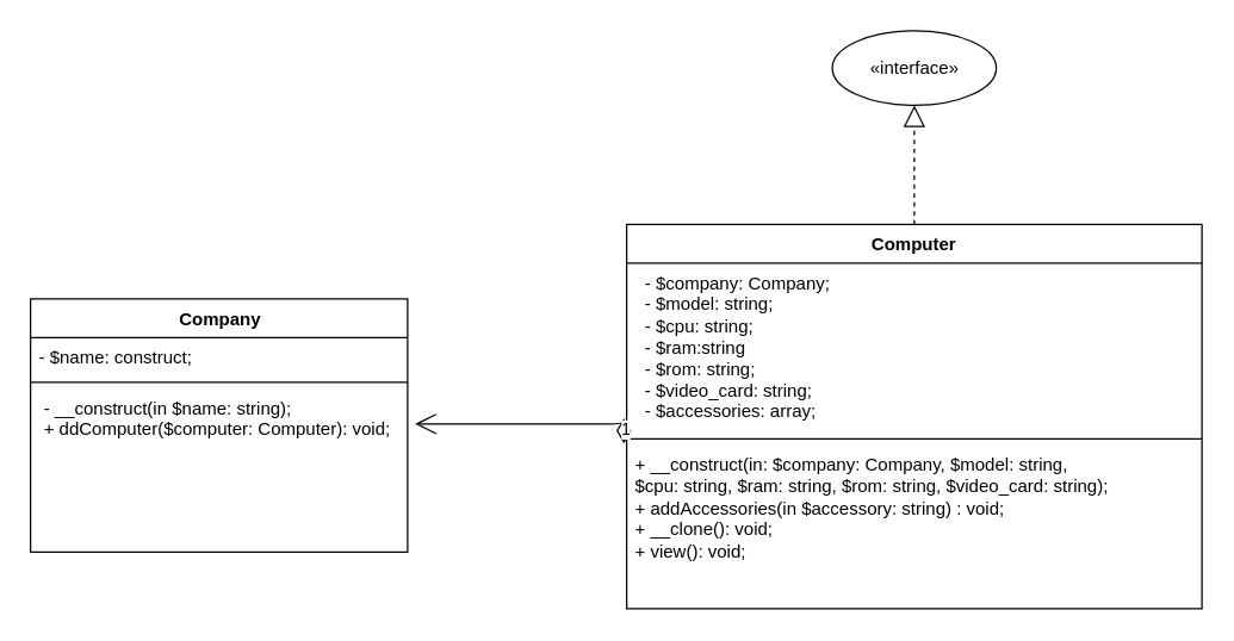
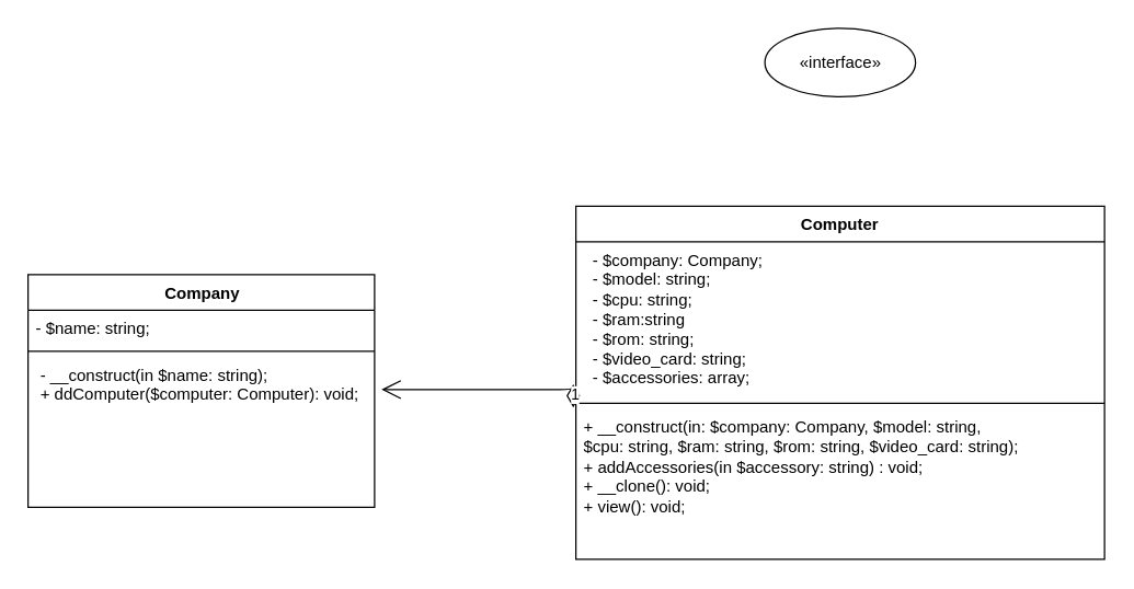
- <mxCell id="11" value="" style="endArrow=block;dashed=1;endFill=0;endSize=12;html=1;entryX=0.5;entryY=1;entryDx=0;entryDy=0;exitX=0.5;exitY=0;exitDx=0;exitDy=0;" parent="1" source="3" target="2" edge="1"><mxGeometry width="160" relative="1" as="geometry"><mxPoint x="450" y="130" as="sourcePoint" /><mxPoint x="610" y="130" as="targetPoint" /></mxGeometry></mxCell>
- <mxCell id="8" value="- $name: construct;" style="text;strokeColor=none;fillColor=none;align=left;verticalAlign=top;spacingLeft=4;spacingRight=4;overflow=hidden;rotatable=0;points=[[0,0.5],[1,0.5]];portConstraint=eastwest;" parent="7" vertex="1"><mxGeometry y="26" width="253" height="26" as="geometry" /></mxCell>
+ <mxCell id="8" value="- $name: string;" style="text;strokeColor=none;fillColor=none;align=left;verticalAlign=top;spacingLeft=4;spacingRight=4;overflow=hidden;rotatable=0;points=[[0,0.5],[1,0.5]];portConstraint=eastwest;" parent="7" vertex="1"><mxGeometry y="26" width="253" height="26" as="geometry" /></mxCell>
